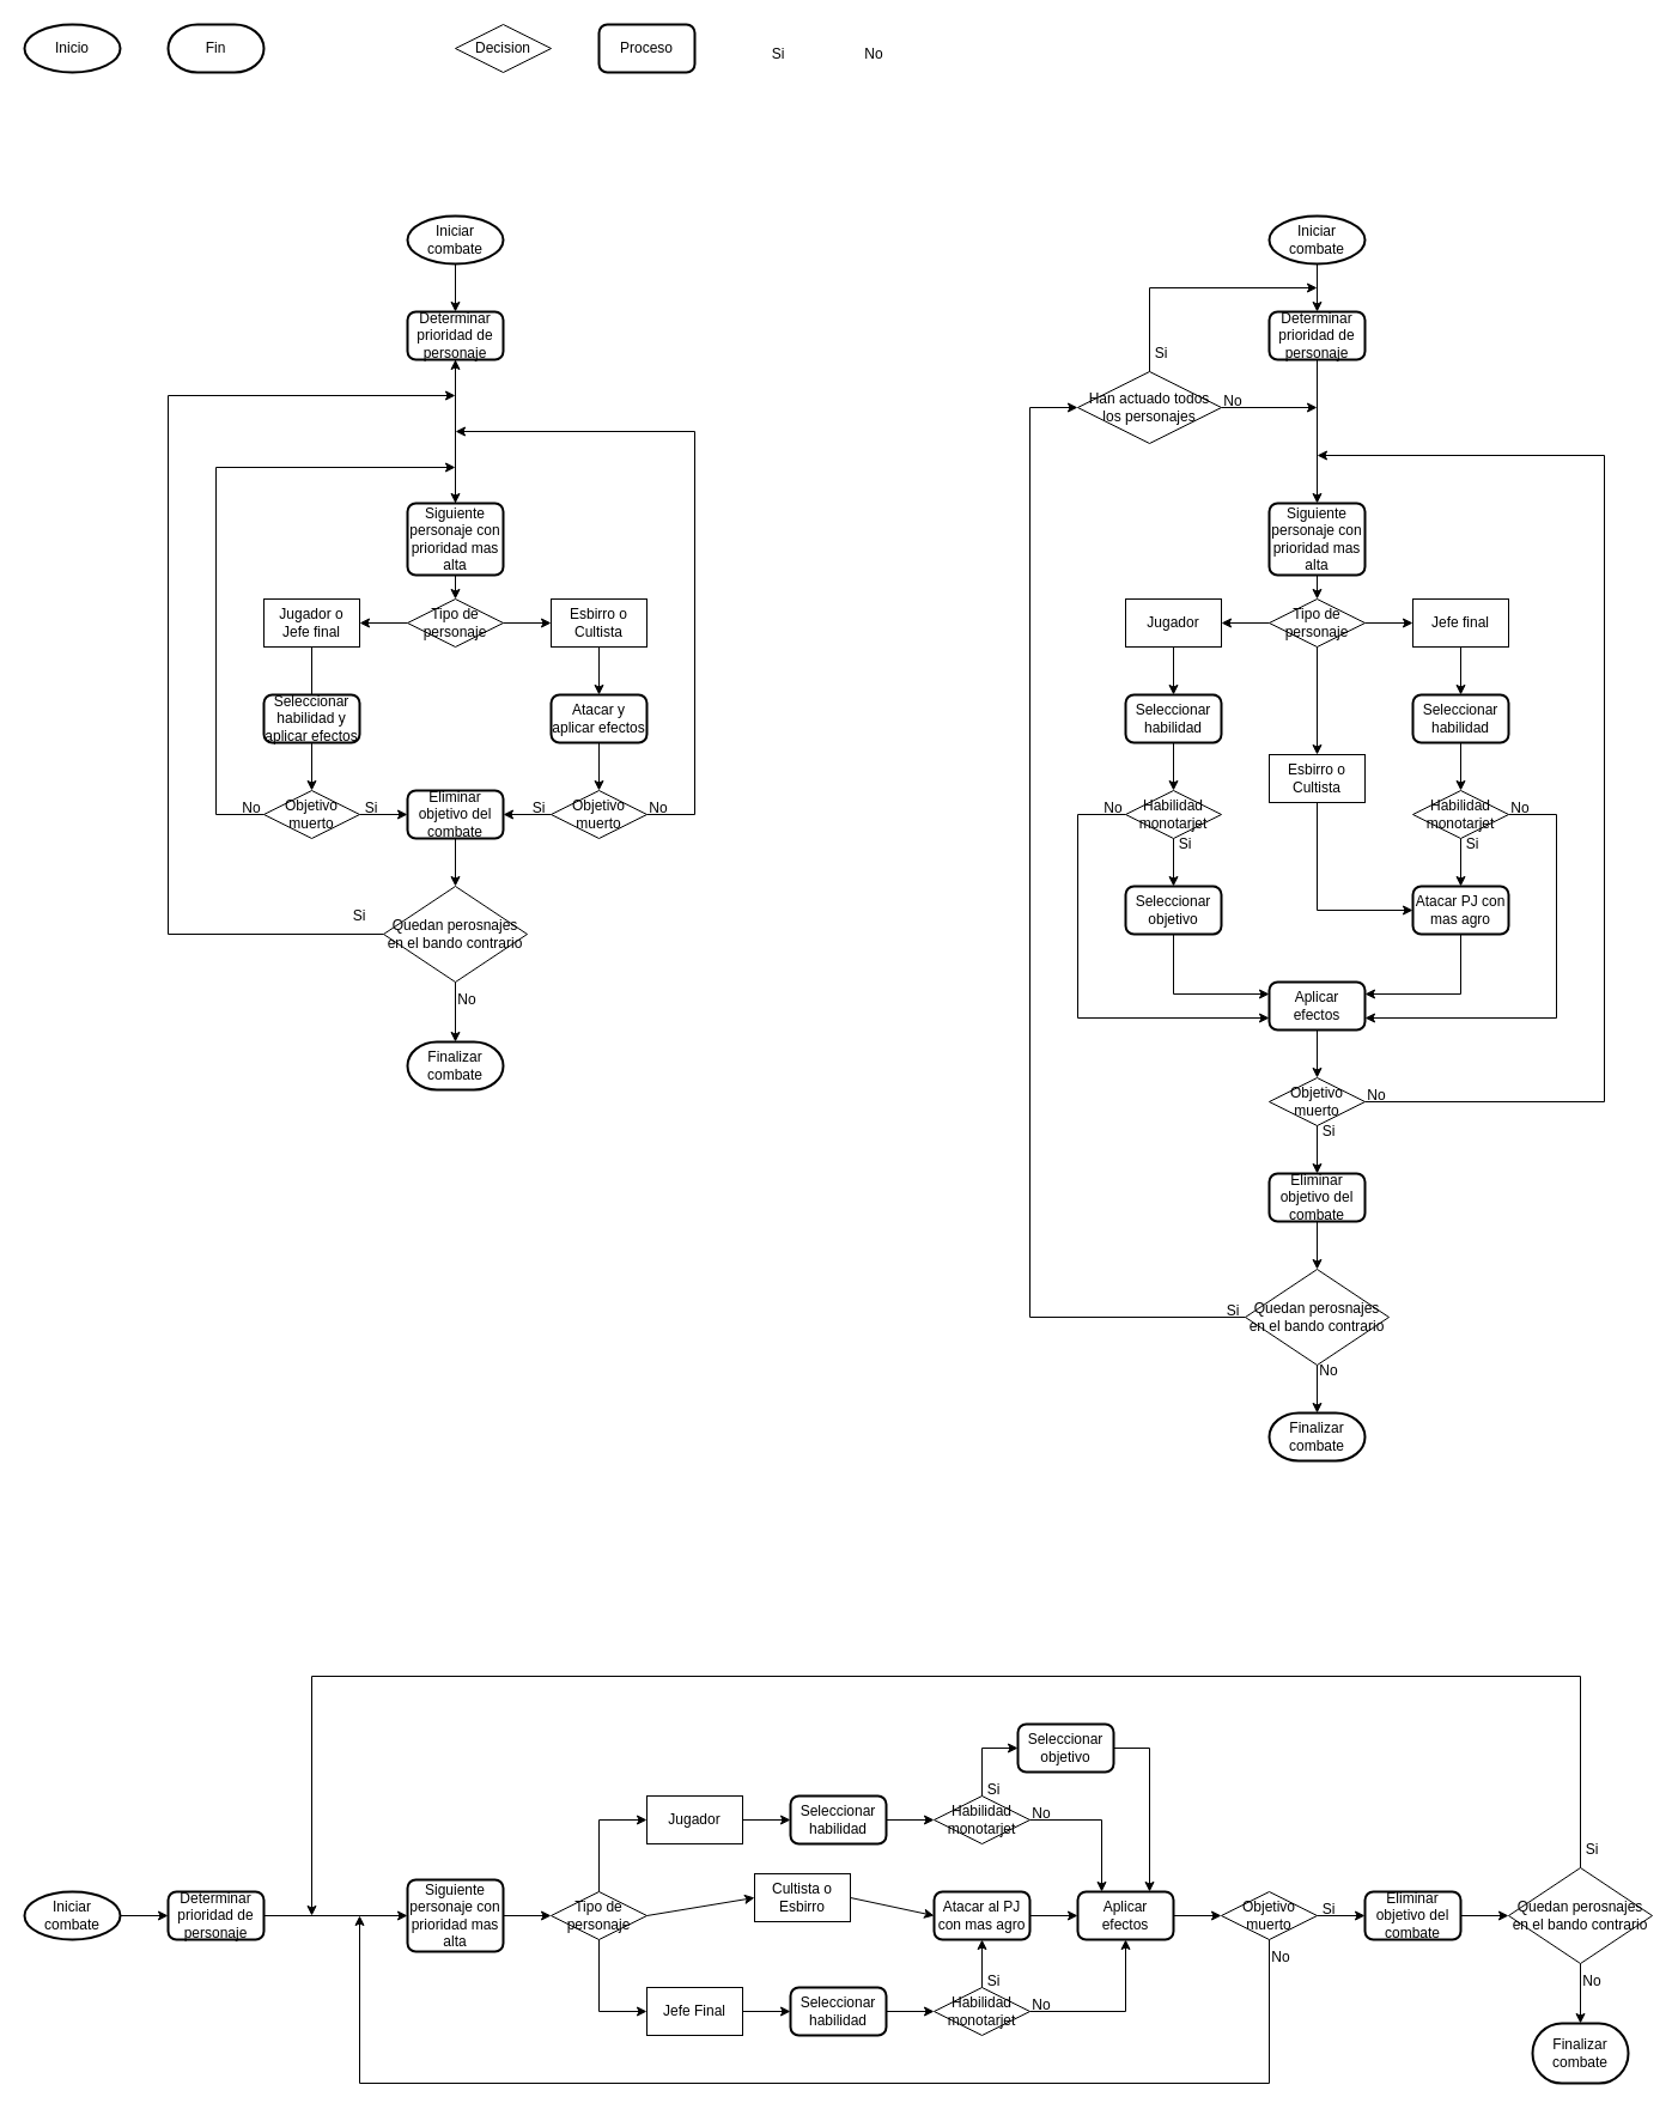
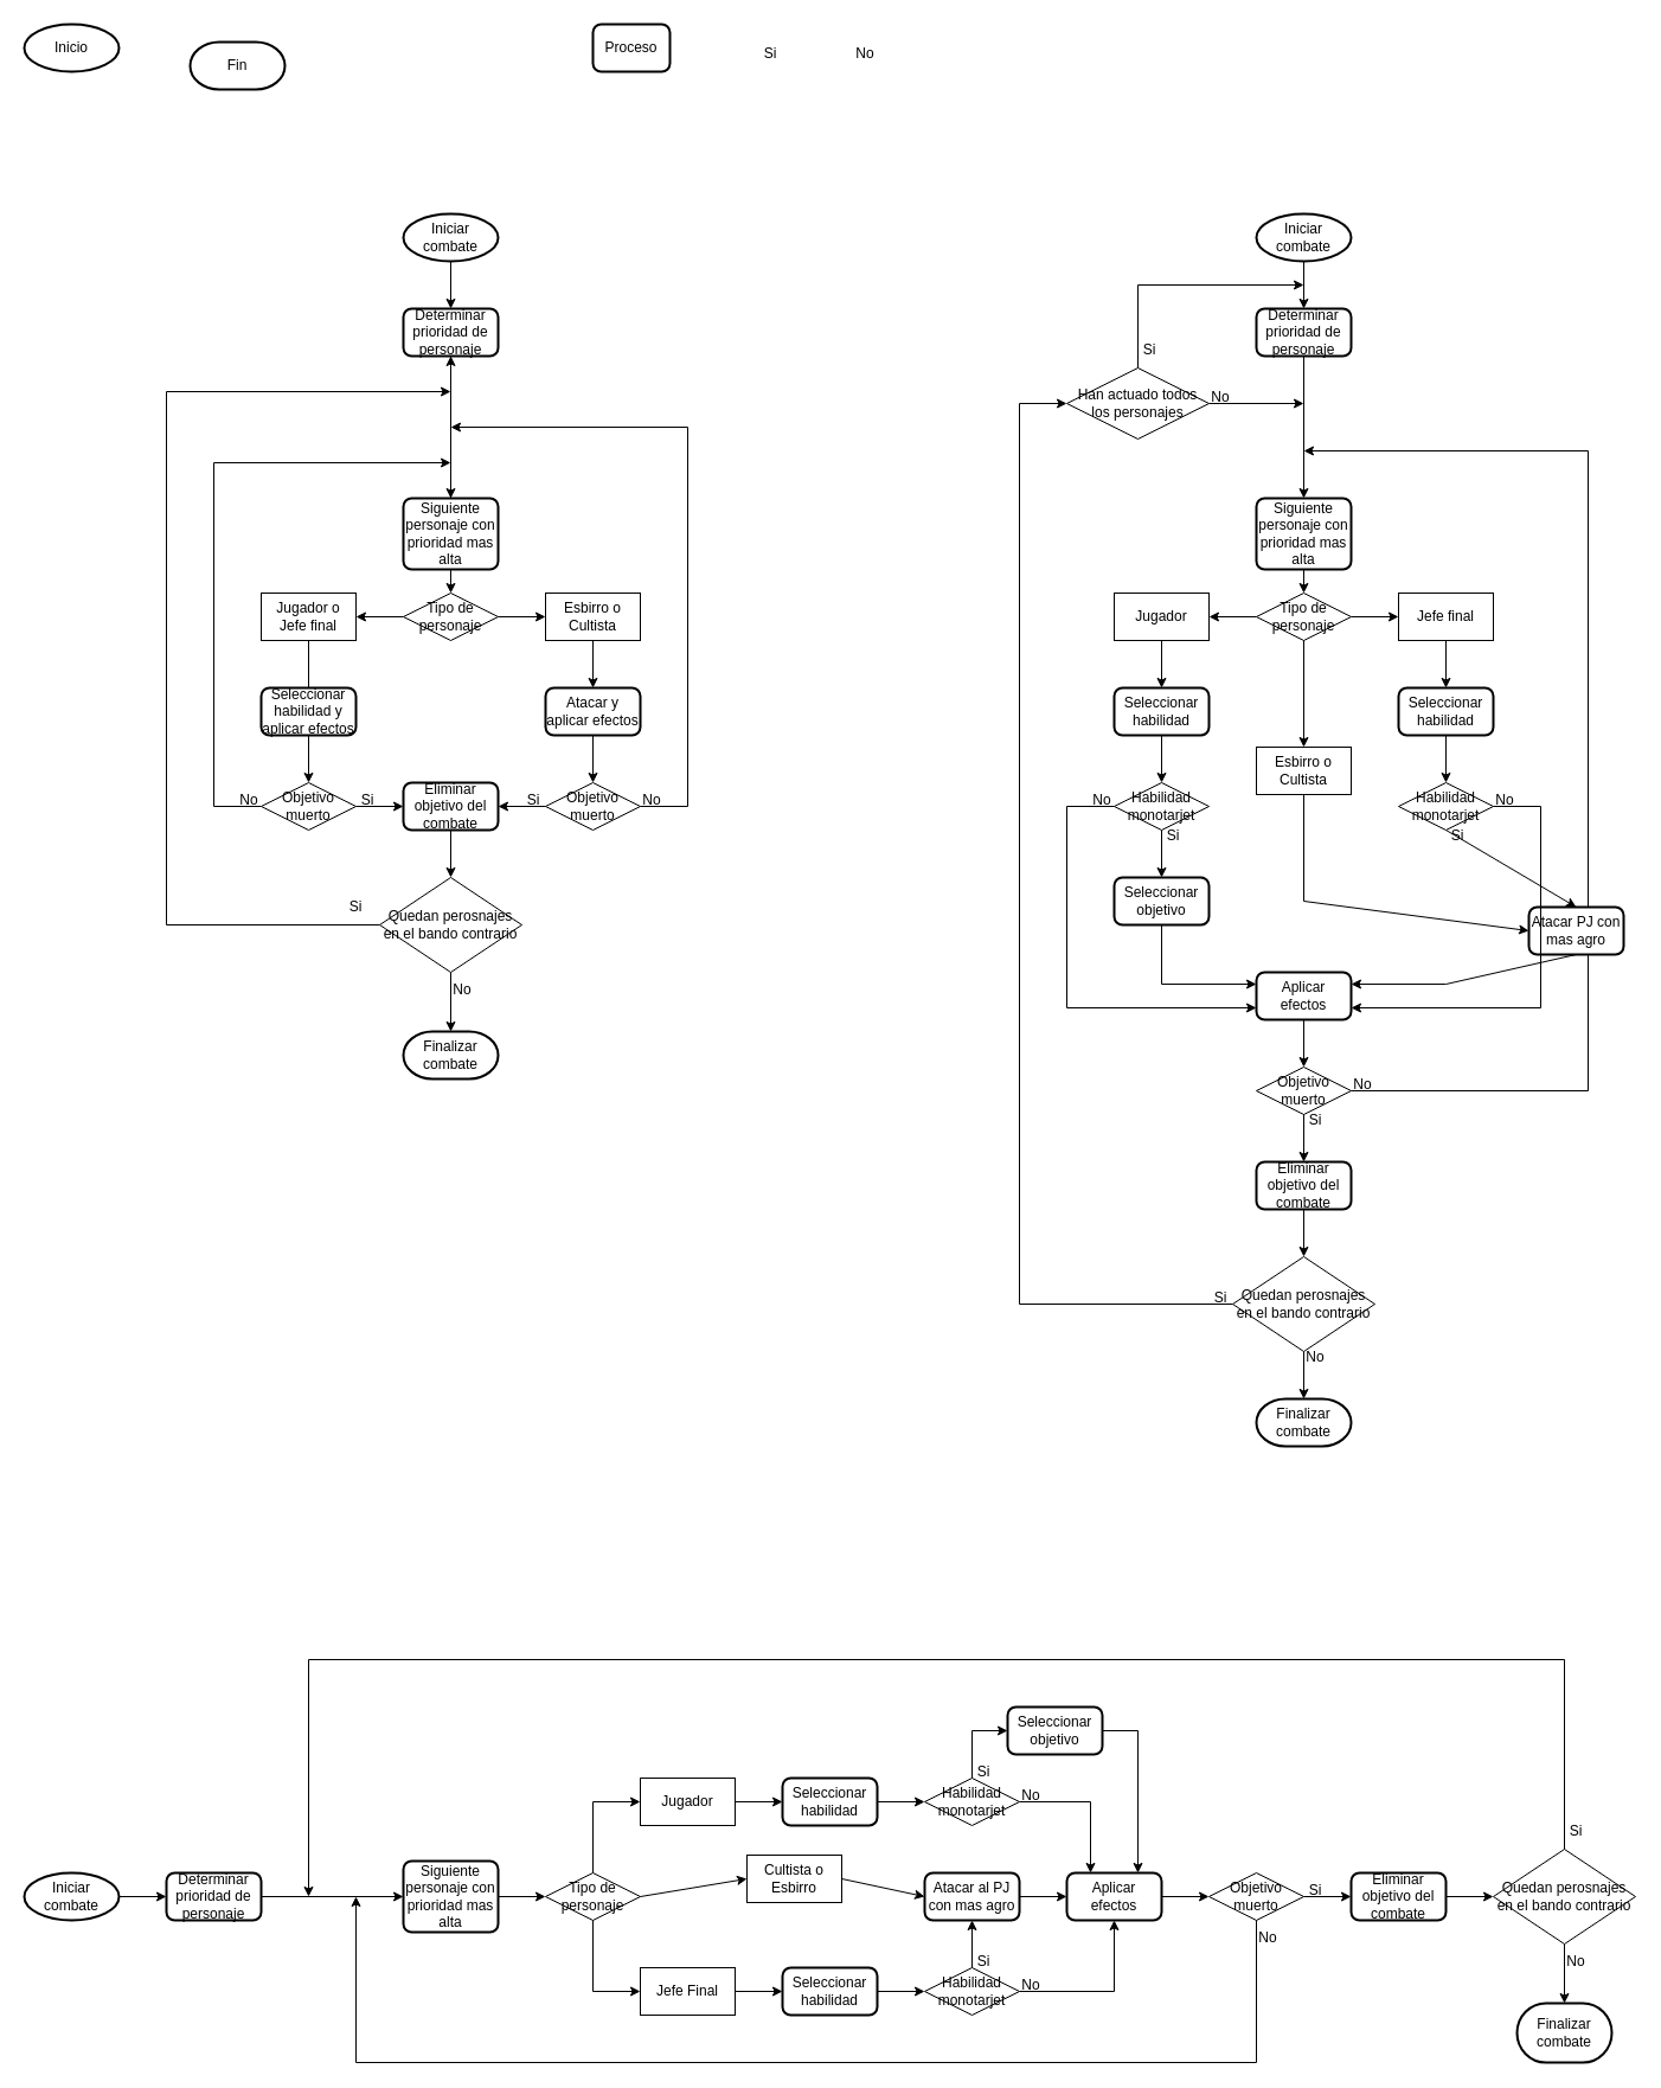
- <mxCell id="3" value="Fin" style="strokeWidth=2;html=1;shape=mxgraph.flowchart.terminator;whiteSpace=wrap;" parent="1" vertex="1"><mxGeometry x="140" y="20" width="80" height="40" as="geometry" /></mxCell>
+ <mxCell id="3" value="Fin" style="strokeWidth=2;html=1;shape=mxgraph.flowchart.terminator;whiteSpace=wrap;" parent="1" vertex="1"><mxGeometry x="160" y="35" width="80" height="40" as="geometry" /></mxCell>
- <mxCell id="7" value="Decision" style="rhombus;whiteSpace=wrap;html=1;" parent="1" vertex="1"><mxGeometry x="380" y="20" width="80" height="40" as="geometry" /></mxCell>
- <mxCell id="4" value="Proceso" style="rounded=1;whiteSpace=wrap;html=1;absoluteArcSize=1;arcSize=14;strokeWidth=2;" parent="1" vertex="1"><mxGeometry x="500" y="20" width="80" height="40" as="geometry" /></mxCell>
+ <mxCell id="4" value="Proceso" style="rounded=1;whiteSpace=wrap;html=1;absoluteArcSize=1;arcSize=14;strokeWidth=2;" parent="1" vertex="1"><mxGeometry x="500" y="20" width="65" height="40" as="geometry" /></mxCell>
- <mxCell id="104" value="Atacar PJ con mas agro" style="rounded=1;whiteSpace=wrap;html=1;absoluteArcSize=1;arcSize=14;strokeWidth=2;" vertex="1" parent="1"><mxGeometry x="1180" y="740" width="80" height="40" as="geometry" /></mxCell>
+ <mxCell id="104" value="Atacar PJ con mas agro" style="rounded=1;whiteSpace=wrap;html=1;absoluteArcSize=1;arcSize=14;strokeWidth=2;" vertex="1" parent="1"><mxGeometry x="1290" y="765" width="80" height="40" as="geometry" /></mxCell>
